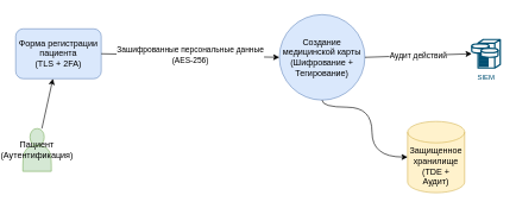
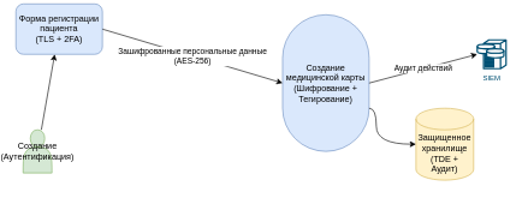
- <mxCell id="2" value="Форма регистрации пациента&#10;(TLS + 2FA)" style="rounded=1;whiteSpace=wrap;html=1;fillColor=#dae8fc;strokeColor=#6c8ebf;" parent="1" vertex="1"><mxGeometry x="20" y="40" width="120" height="70" as="geometry" /></mxCell>
+ <mxCell id="2" value="Форма регистрации пациента&#10;(TLS + 2FA)" style="rounded=1;whiteSpace=wrap;html=1;fillColor=#dae8fc;strokeColor=#6c8ebf;" parent="1" vertex="1"><mxGeometry x="20" y="5" width="120" height="70" as="geometry" /></mxCell>
- <mxCell id="3" value="Создание&#10;медицинской карты&#10;(Шифрование + Тегирование)" style="rounded=1;whiteSpace=wrap;html=1;fillColor=#dae8fc;strokeColor=#6c8ebf;arcSize=50;" parent="1" vertex="1"><mxGeometry x="390" y="20" width="120" height="120" as="geometry" /></mxCell>
+ <mxCell id="3" value="Создание&#10;медицинской карты&#10;(Шифрование + Тегирование)" style="rounded=1;whiteSpace=wrap;html=1;fillColor=#dae8fc;strokeColor=#6c8ebf;arcSize=50;" parent="1" vertex="1"><mxGeometry x="390" y="20" width="120" height="190" as="geometry" /></mxCell>
- <mxCell id="7" value="Пациент&#10;(Аутентификация)" style="shape=actor;whiteSpace=wrap;html=1;fillColor=#d5e8d4;strokeColor=#82b366;" parent="1" vertex="1"><mxGeometry x="30" y="180" width="40" height="60" as="geometry" /></mxCell>
+ <mxCell id="7" value="Создание&#10;(Аутентификация)" style="shape=actor;whiteSpace=wrap;html=1;fillColor=#d5e8d4;strokeColor=#82b366;" parent="1" vertex="1"><mxGeometry x="30" y="180" width="40" height="60" as="geometry" /></mxCell>
- <mxCell id="4" value="Защищенное хранилище&#10;(TDE + Аудит)" style="shape=cylinder3;whiteSpace=wrap;html=1;boundedLbl=1;backgroundOutline=1;size=15;fillColor=#fff2cc;strokeColor=#d6b656;" parent="1" vertex="1"><mxGeometry x="570" y="170" width="80" height="100" as="geometry" /></mxCell>
+ <mxCell id="4" value="Защищенное хранилище&#10;(TDE + Аудит)" style="shape=cylinder3;whiteSpace=wrap;html=1;boundedLbl=1;backgroundOutline=1;size=15;fillColor=#fff2cc;strokeColor=#d6b656;" parent="1" vertex="1"><mxGeometry x="575" y="150" width="80" height="100" as="geometry" /></mxCell>
